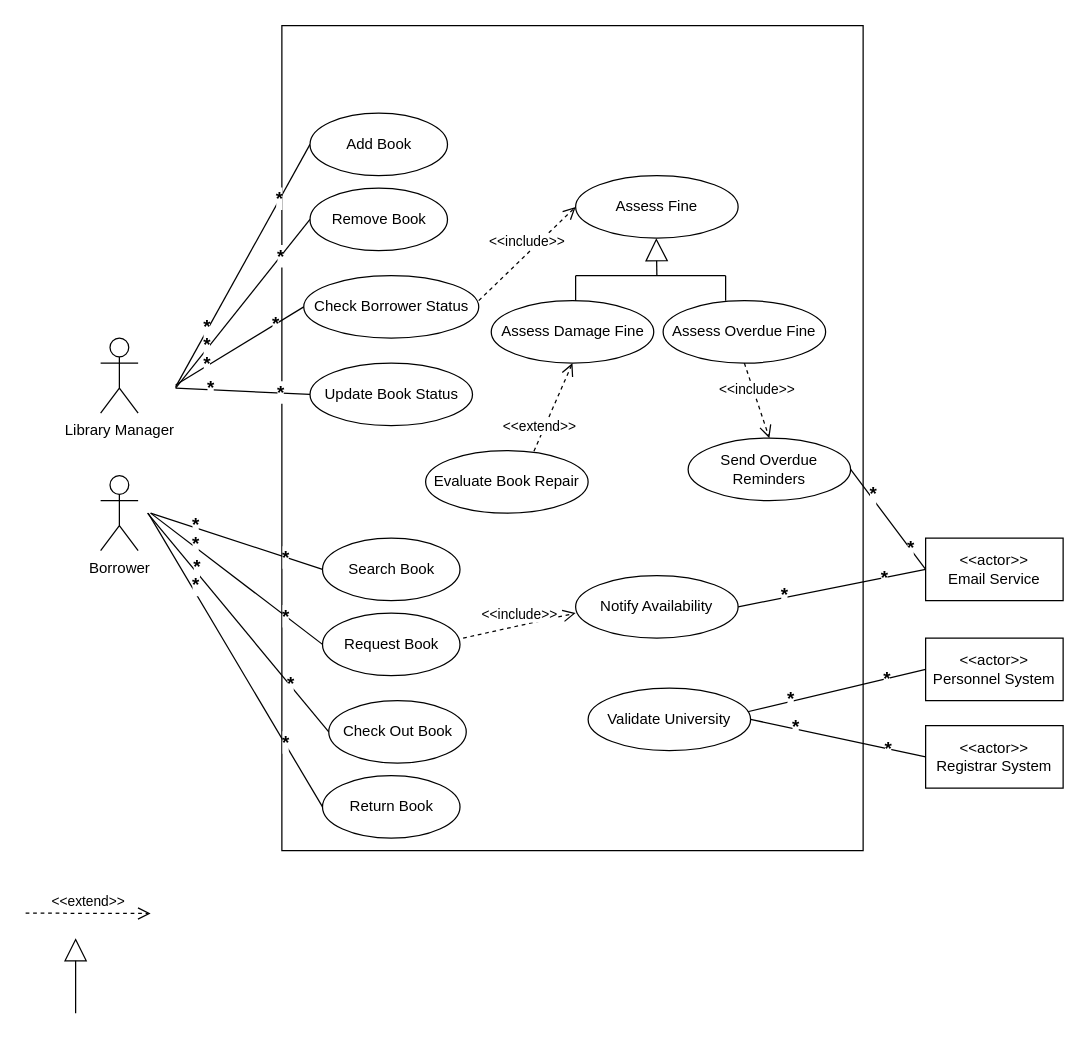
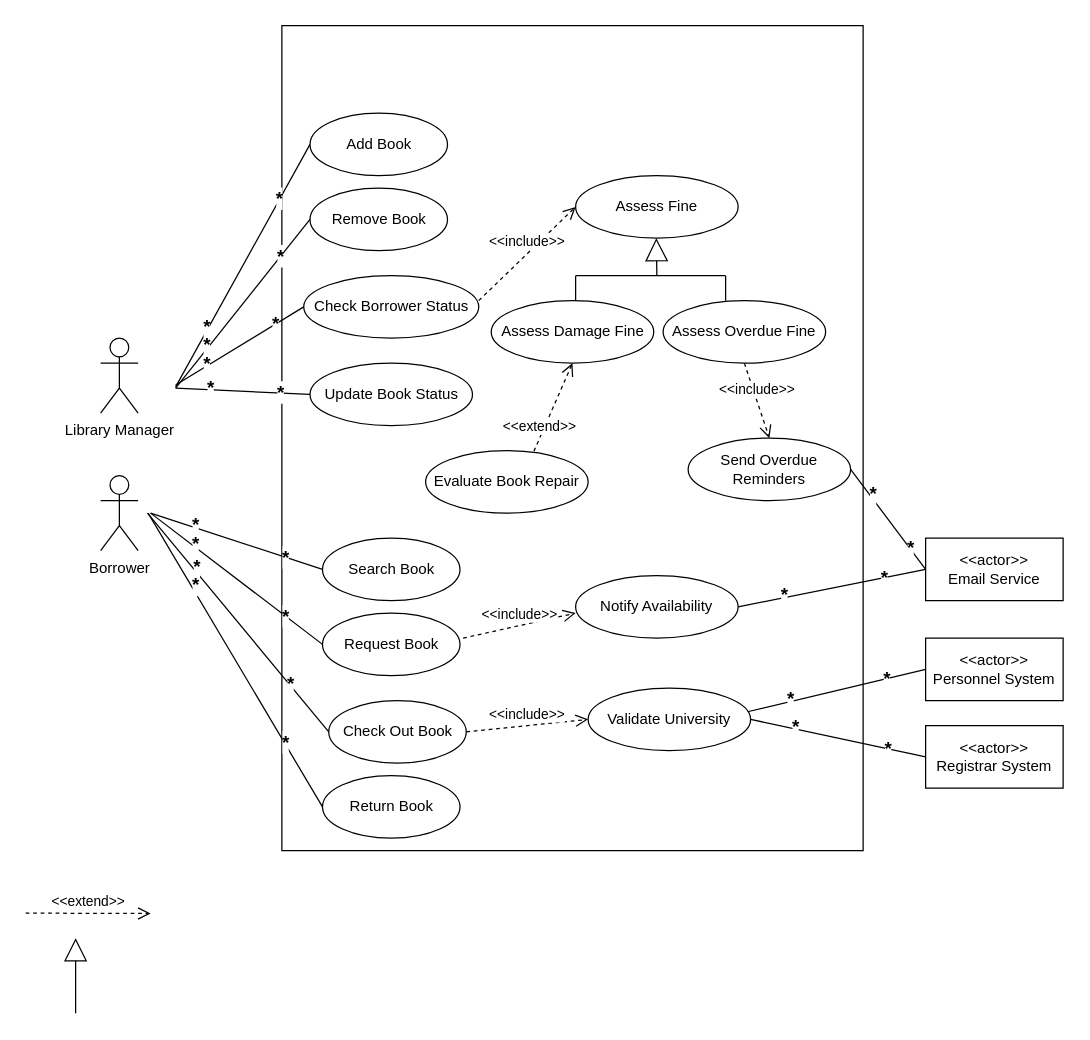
+ <mxCell id="29" value="&amp;lt;&amp;lt;include&amp;gt;&amp;gt;" style="html=1;verticalAlign=bottom;endArrow=open;dashed=1;endSize=8;curved=0;rounded=0;exitX=1;exitY=0.5;exitDx=0;exitDy=0;entryX=0;entryY=0.5;entryDx=0;entryDy=0;" edge="1" parent="1" source="13" target="28"><mxGeometry relative="1" as="geometry"><mxPoint x="440" y="514.62" as="sourcePoint" /><mxPoint x="360" y="514.62" as="targetPoint" /></mxGeometry></mxCell>
